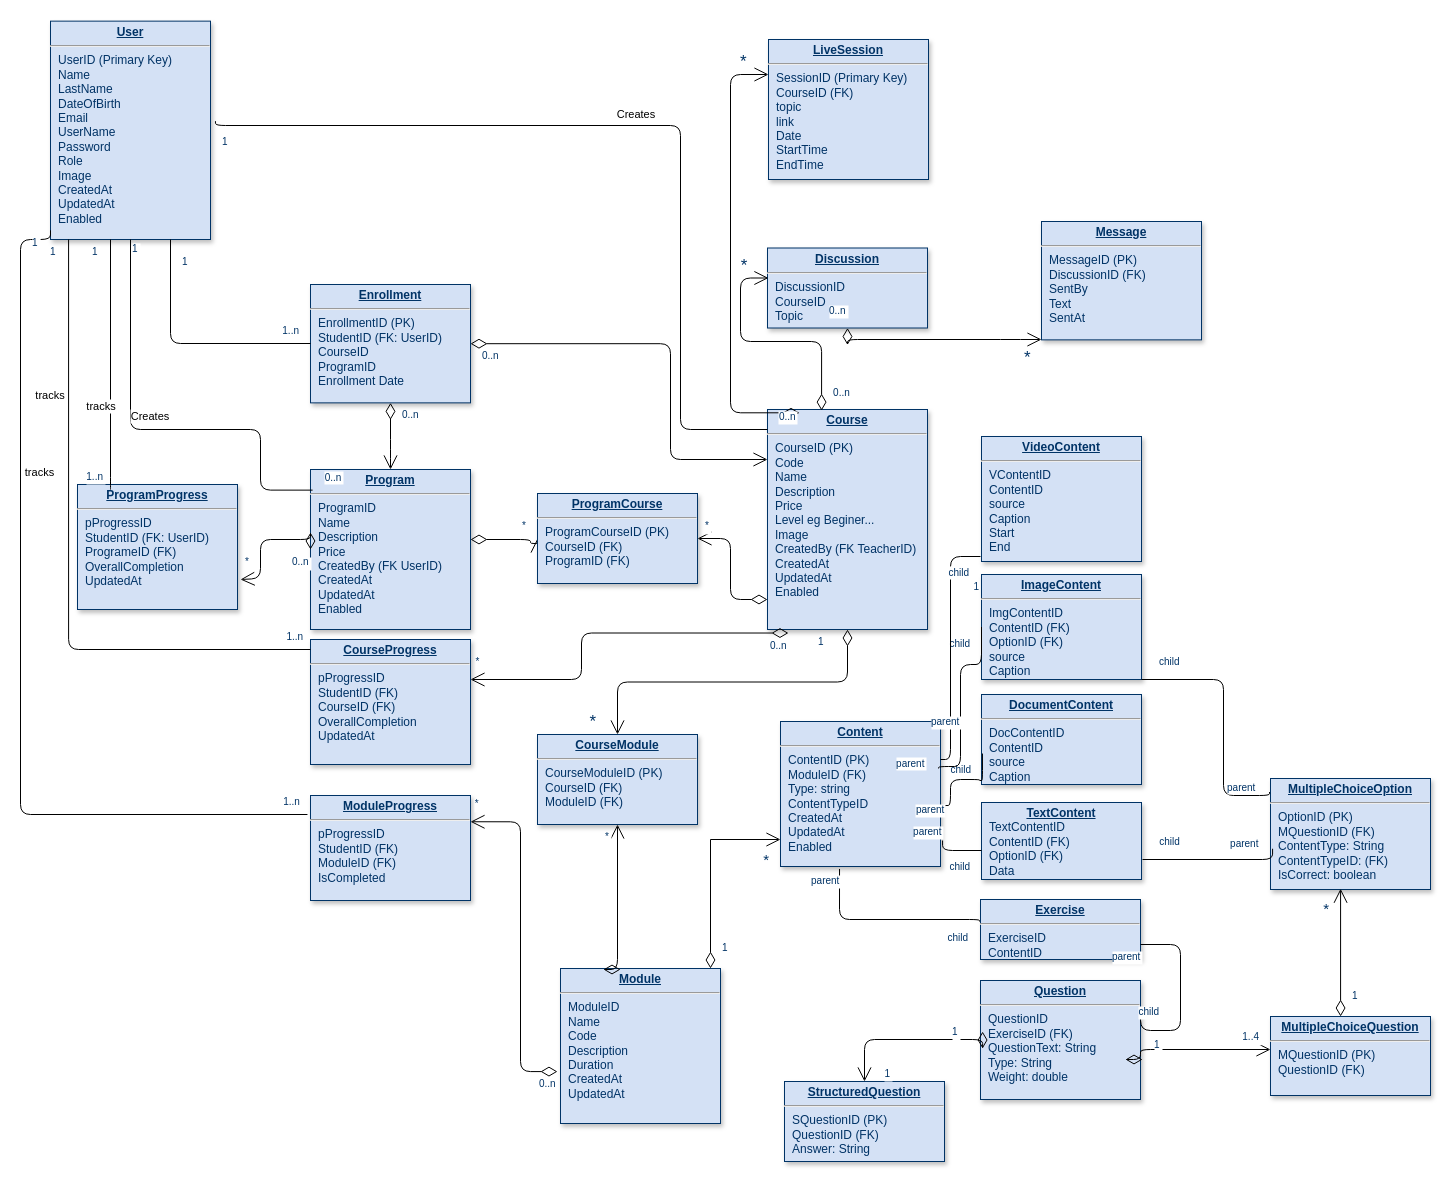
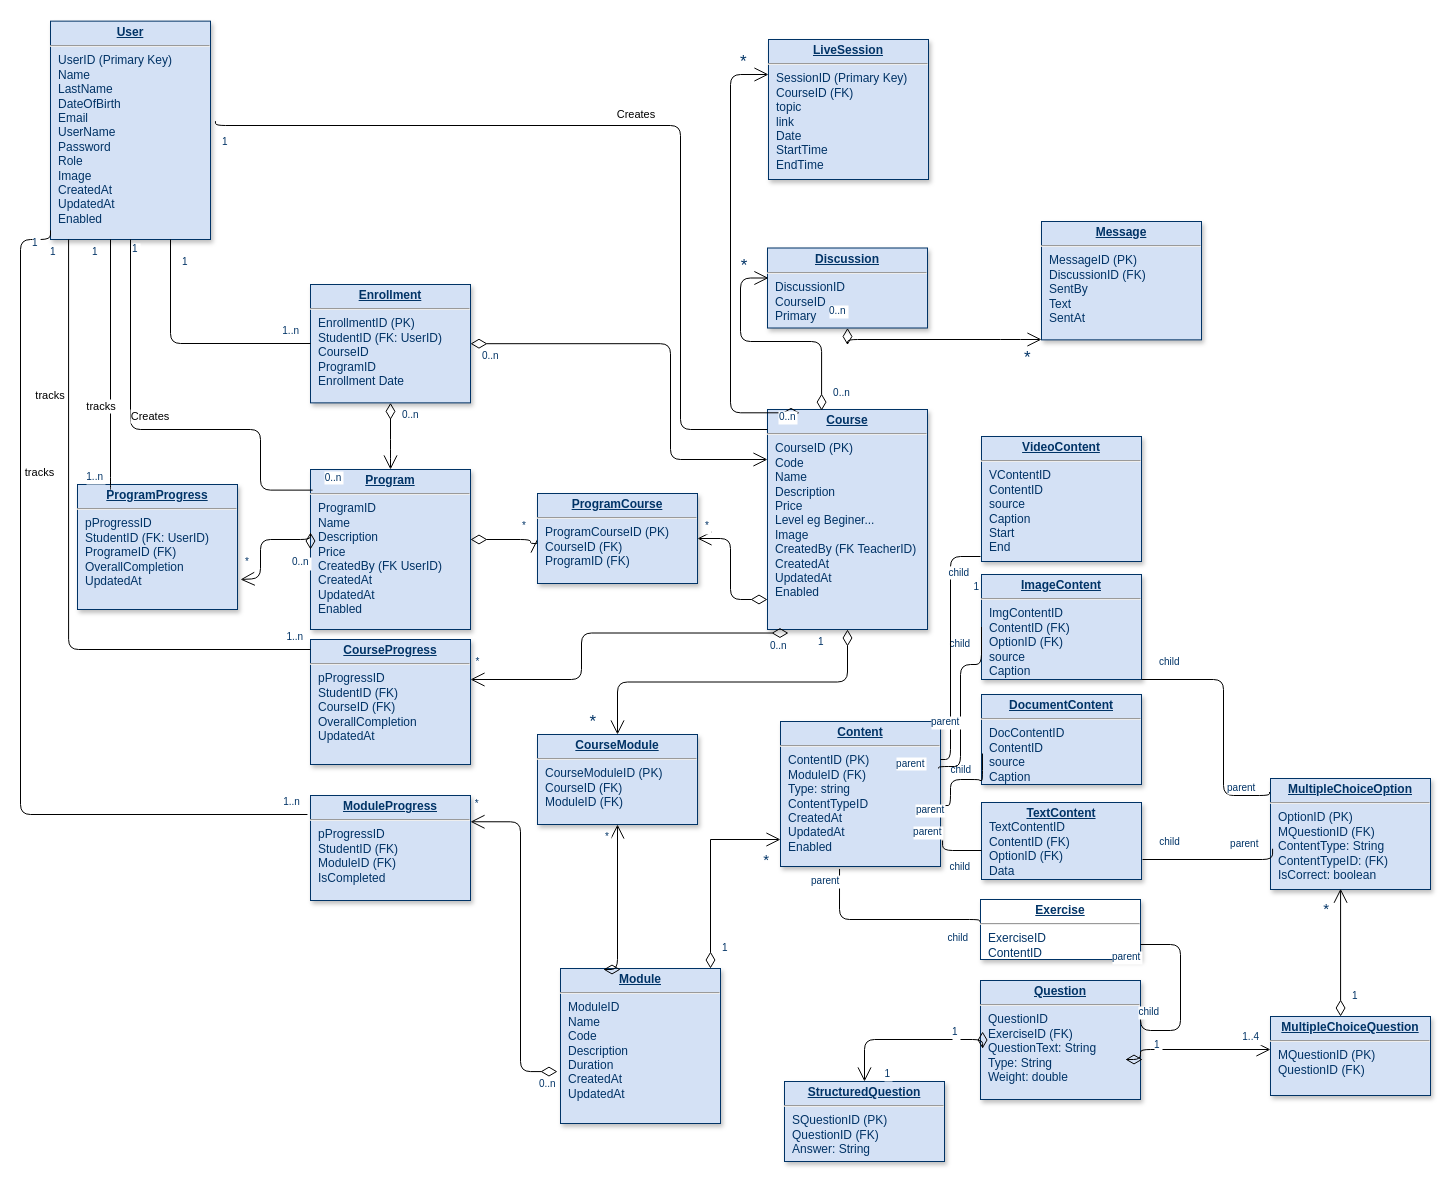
- <mxCell id="51" value="&lt;p style=&quot;margin: 0px ; margin-top: 4px ; text-align: center ; text-decoration: underline&quot;&gt;&lt;b&gt;Discussion&lt;/b&gt;&lt;/p&gt;&lt;hr&gt;&lt;p style=&quot;margin: 0px ; margin-left: 8px&quot;&gt;DiscussionID&lt;/p&gt;&lt;p style=&quot;margin: 0px ; margin-left: 8px&quot;&gt;&lt;span style=&quot;background-color: initial;&quot;&gt;CourseID&lt;/span&gt;&lt;/p&gt;&lt;p style=&quot;margin: 0px ; margin-left: 8px&quot;&gt;Topic&lt;/p&gt;" style="verticalAlign=top;align=left;overflow=fill;fontSize=12;fontFamily=Helvetica;html=1;strokeColor=#003366;shadow=1;fillColor=#D4E1F5;fontColor=#003366" parent="1" vertex="1"><mxGeometry x="767" y="247.5" width="160" height="80" as="geometry" /></mxCell>
+ <mxCell id="51" value="&lt;p style=&quot;margin: 0px ; margin-top: 4px ; text-align: center ; text-decoration: underline&quot;&gt;&lt;b&gt;Discussion&lt;/b&gt;&lt;/p&gt;&lt;hr&gt;&lt;p style=&quot;margin: 0px ; margin-left: 8px&quot;&gt;DiscussionID&lt;/p&gt;&lt;p style=&quot;margin: 0px ; margin-left: 8px&quot;&gt;&lt;span style=&quot;background-color: initial;&quot;&gt;CourseID&lt;/span&gt;&lt;/p&gt;&lt;p style=&quot;margin: 0px ; margin-left: 8px&quot;&gt;Primary&lt;/p&gt;" style="verticalAlign=top;align=left;overflow=fill;fontSize=12;fontFamily=Helvetica;html=1;strokeColor=#003366;shadow=1;fillColor=#D4E1F5;fontColor=#003366" parent="1" vertex="1"><mxGeometry x="767" y="247.5" width="160" height="80" as="geometry" /></mxCell>
- <mxCell id="32" value="&lt;p style=&quot;margin: 0px ; margin-top: 4px ; text-align: center ; text-decoration: underline&quot;&gt;&lt;b&gt;Exercise&lt;/b&gt;&lt;/p&gt;&lt;hr&gt;&lt;p style=&quot;margin: 0px 0px 0px 8px;&quot;&gt;ExerciseID&lt;/p&gt;&lt;p style=&quot;margin: 0px 0px 0px 8px;&quot;&gt;ContentID&lt;/p&gt;" style="verticalAlign=top;align=left;overflow=fill;fontSize=12;fontFamily=Helvetica;html=1;strokeColor=#003366;shadow=1;fillColor=#D4E1F5;fontColor=#003366" parent="1" vertex="1"><mxGeometry x="980" y="899" width="160" height="60" as="geometry" /></mxCell>
+ <mxCell id="32" value="&lt;p style=&quot;margin: 0px ; margin-top: 4px ; text-align: center ; text-decoration: underline&quot;&gt;&lt;b&gt;Exercise&lt;/b&gt;&lt;/p&gt;&lt;hr&gt;&lt;p style=&quot;margin: 0px 0px 0px 8px;&quot;&gt;ExerciseID&lt;/p&gt;&lt;p style=&quot;margin: 0px 0px 0px 8px;&quot;&gt;ContentID&lt;/p&gt;" style="verticalAlign=top;align=left;overflow=fill;fontSize=12;fontFamily=Helvetica;html=1;strokeColor=#003366;shadow=1;fillColor=#ffffff;fontColor=#003366;" parent="1" vertex="1"><mxGeometry x="980" y="899" width="160" height="60" as="geometry" /></mxCell>
